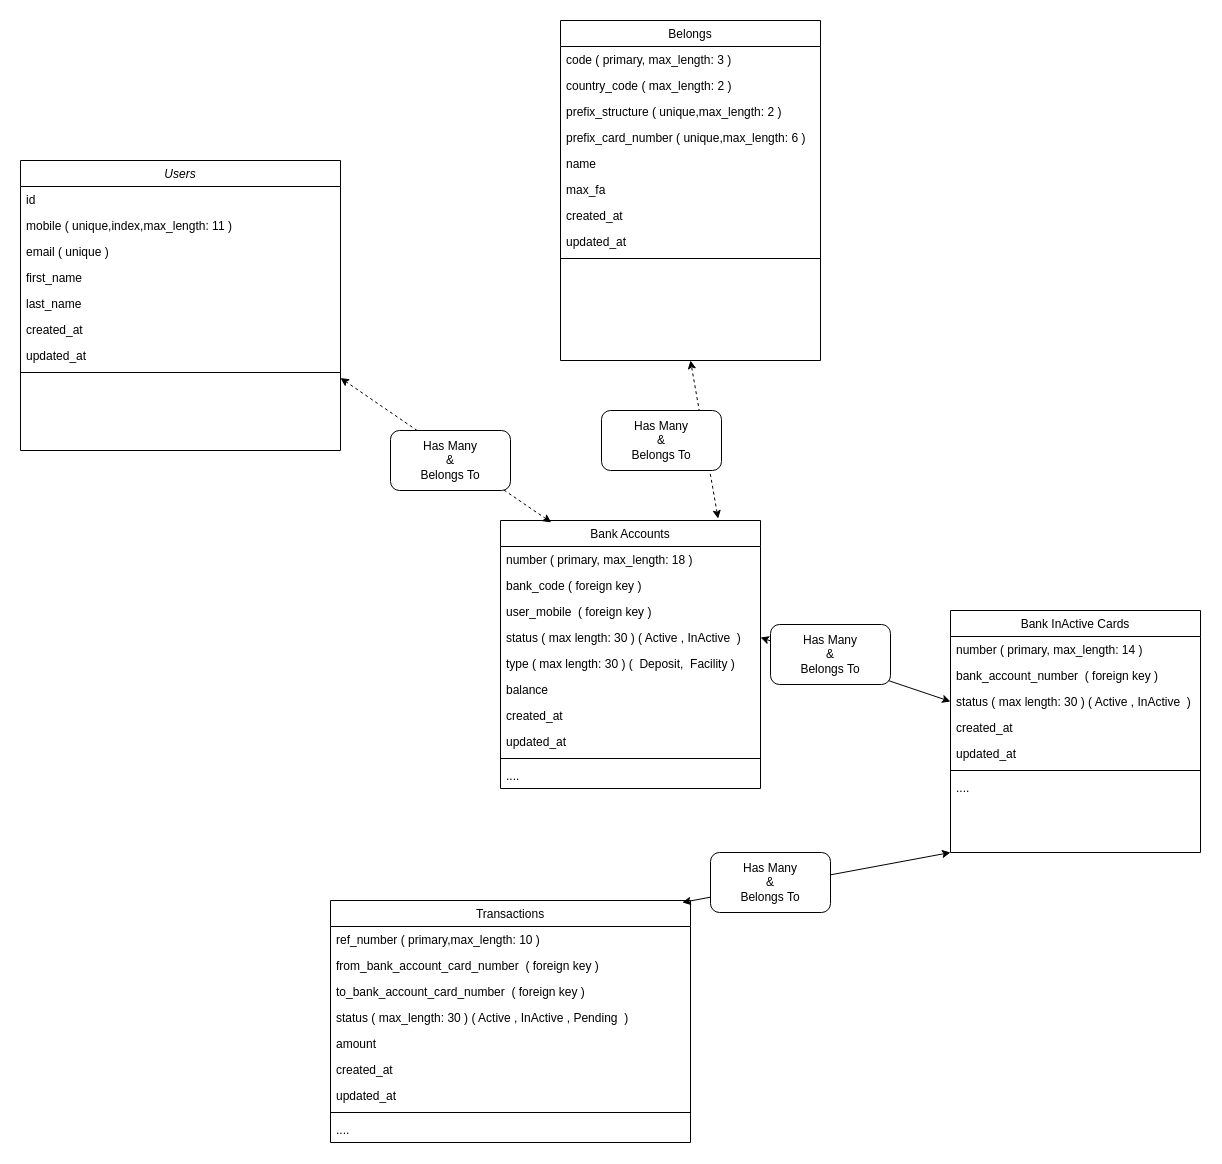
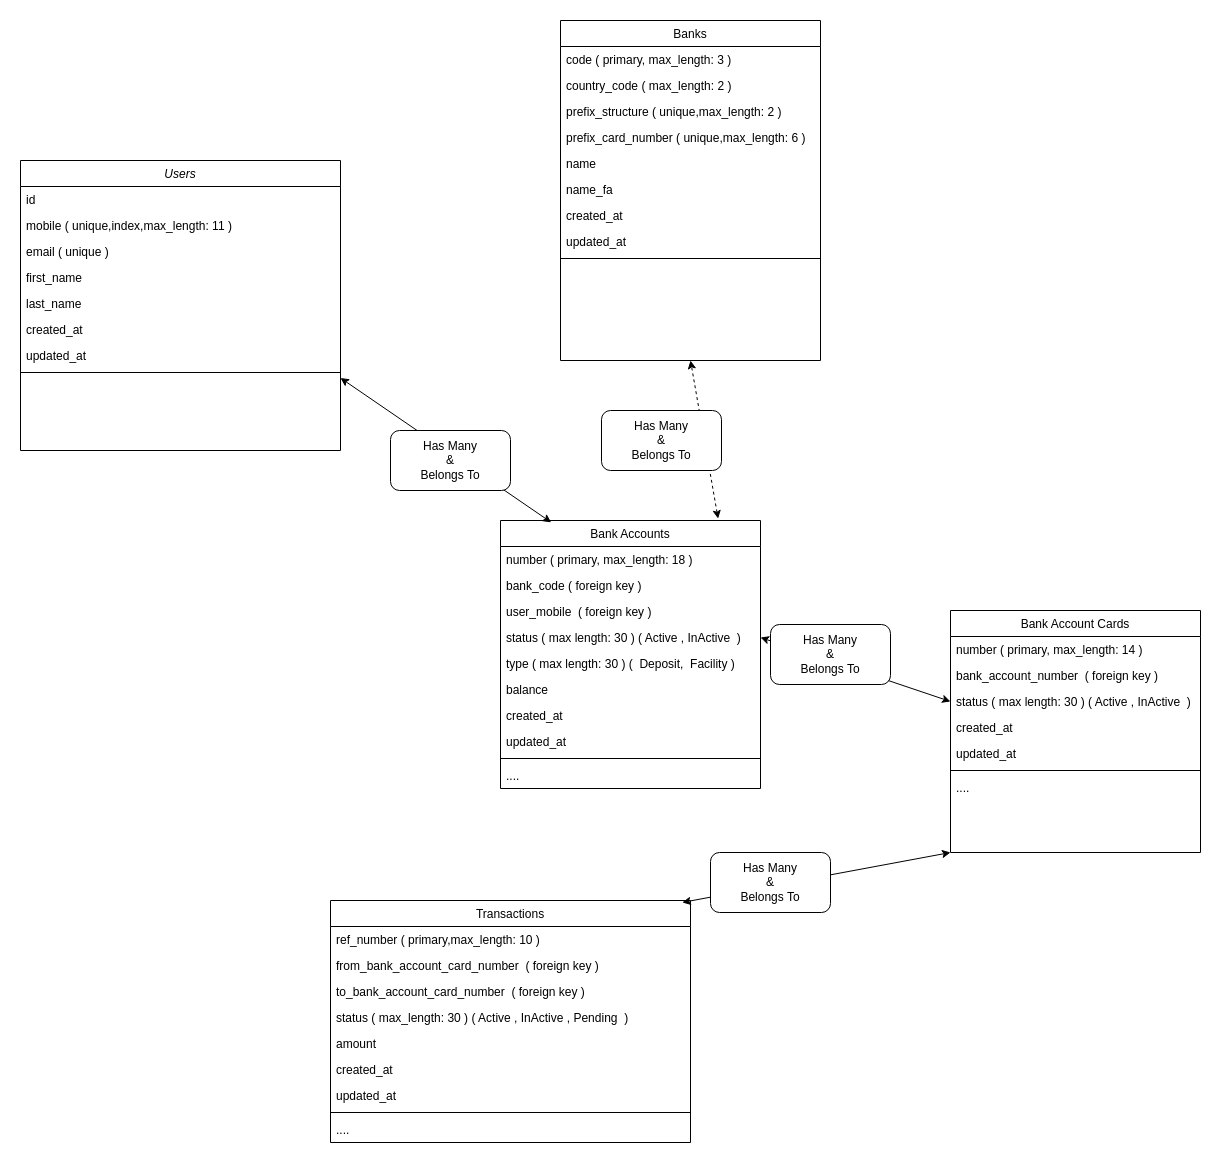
- <mxCell id="22" value="Belongs" style="swimlane;fontStyle=0;align=center;verticalAlign=top;childLayout=stackLayout;horizontal=1;startSize=26;horizontalStack=0;resizeParent=1;resizeLast=0;collapsible=1;marginBottom=0;rounded=0;shadow=0;strokeWidth=1;" parent="1" vertex="1"><mxGeometry x="560" y="20" width="260" height="340" as="geometry"><mxRectangle x="550" y="140" width="160" height="26" as="alternateBounds" /></mxGeometry></mxCell>
+ <mxCell id="22" value="Banks" style="swimlane;fontStyle=0;align=center;verticalAlign=top;childLayout=stackLayout;horizontal=1;startSize=26;horizontalStack=0;resizeParent=1;resizeLast=0;collapsible=1;marginBottom=0;rounded=0;shadow=0;strokeWidth=1;" parent="1" vertex="1"><mxGeometry x="560" y="20" width="260" height="340" as="geometry"><mxRectangle x="550" y="140" width="160" height="26" as="alternateBounds" /></mxGeometry></mxCell>
- <mxCell id="28" value="max_fa" style="text;align=left;verticalAlign=top;spacingLeft=4;spacingRight=4;overflow=hidden;rotatable=0;points=[[0,0.5],[1,0.5]];portConstraint=eastwest;rounded=0;shadow=0;html=0;" parent="22" vertex="1"><mxGeometry y="156" width="260" height="26" as="geometry" /></mxCell>
+ <mxCell id="28" value="name_fa" style="text;align=left;verticalAlign=top;spacingLeft=4;spacingRight=4;overflow=hidden;rotatable=0;points=[[0,0.5],[1,0.5]];portConstraint=eastwest;rounded=0;shadow=0;html=0;" parent="22" vertex="1"><mxGeometry y="156" width="260" height="26" as="geometry" /></mxCell>
- <mxCell id="43" value="" style="endArrow=classic;startArrow=classic;html=1;rounded=0;entryX=1;entryY=0.75;entryDx=0;entryDy=0;exitX=0.195;exitY=0.007;exitDx=0;exitDy=0;exitPerimeter=0;dashed=1;" parent="1" source="11" target="2" edge="1"><mxGeometry width="50" height="50" relative="1" as="geometry"><mxPoint x="470" y="390" as="sourcePoint" /><mxPoint x="520" y="340" as="targetPoint" /></mxGeometry></mxCell>
+ <mxCell id="43" value="" style="endArrow=classic;startArrow=classic;html=1;rounded=0;entryX=1;entryY=0.75;entryDx=0;entryDy=0;exitX=0.195;exitY=0.007;exitDx=0;exitDy=0;exitPerimeter=0;" parent="1" source="11" target="2" edge="1"><mxGeometry width="50" height="50" relative="1" as="geometry"><mxPoint x="470" y="390" as="sourcePoint" /><mxPoint x="520" y="340" as="targetPoint" /></mxGeometry></mxCell>
- <mxCell id="32" value="Bank InActive Cards" style="swimlane;fontStyle=0;align=center;verticalAlign=top;childLayout=stackLayout;horizontal=1;startSize=26;horizontalStack=0;resizeParent=1;resizeLast=0;collapsible=1;marginBottom=0;rounded=0;shadow=0;strokeWidth=1;" parent="1" vertex="1"><mxGeometry x="950" y="610" width="250" height="242" as="geometry"><mxRectangle x="550" y="140" width="160" height="26" as="alternateBounds" /></mxGeometry></mxCell>
+ <mxCell id="32" value="Bank Account Cards" style="swimlane;fontStyle=0;align=center;verticalAlign=top;childLayout=stackLayout;horizontal=1;startSize=26;horizontalStack=0;resizeParent=1;resizeLast=0;collapsible=1;marginBottom=0;rounded=0;shadow=0;strokeWidth=1;" parent="1" vertex="1"><mxGeometry x="950" y="610" width="250" height="242" as="geometry"><mxRectangle x="550" y="140" width="160" height="26" as="alternateBounds" /></mxGeometry></mxCell>
